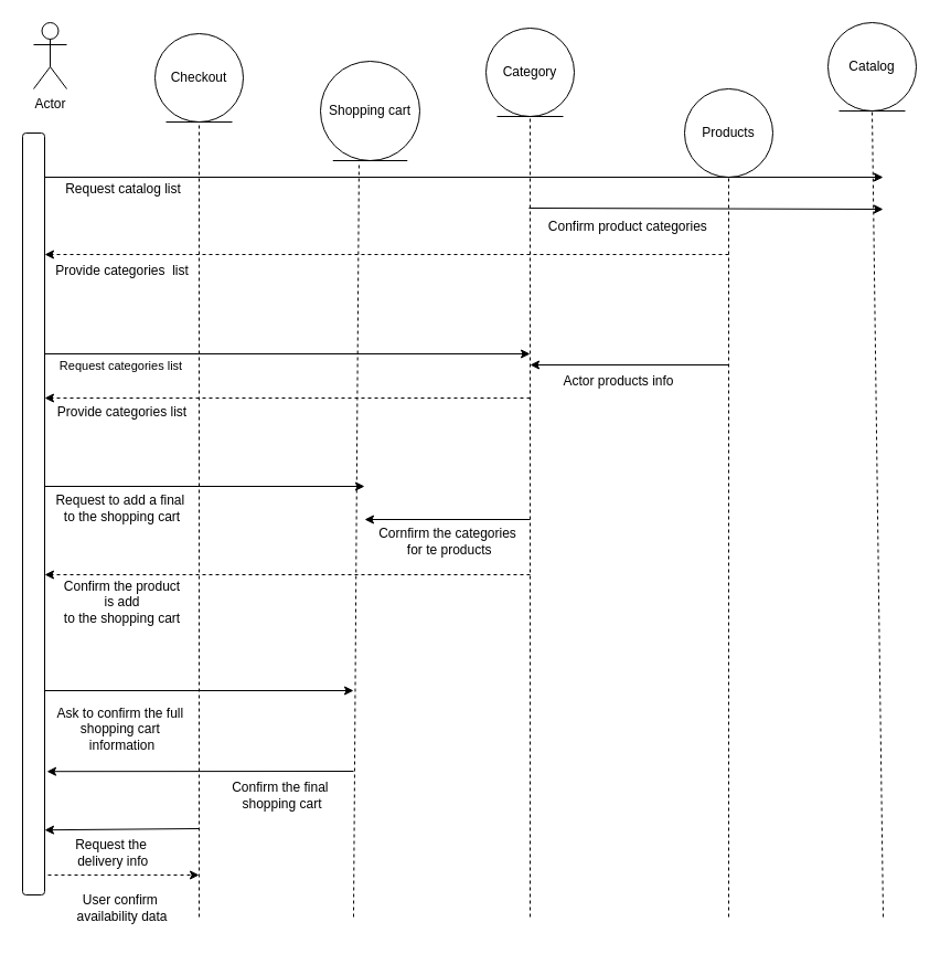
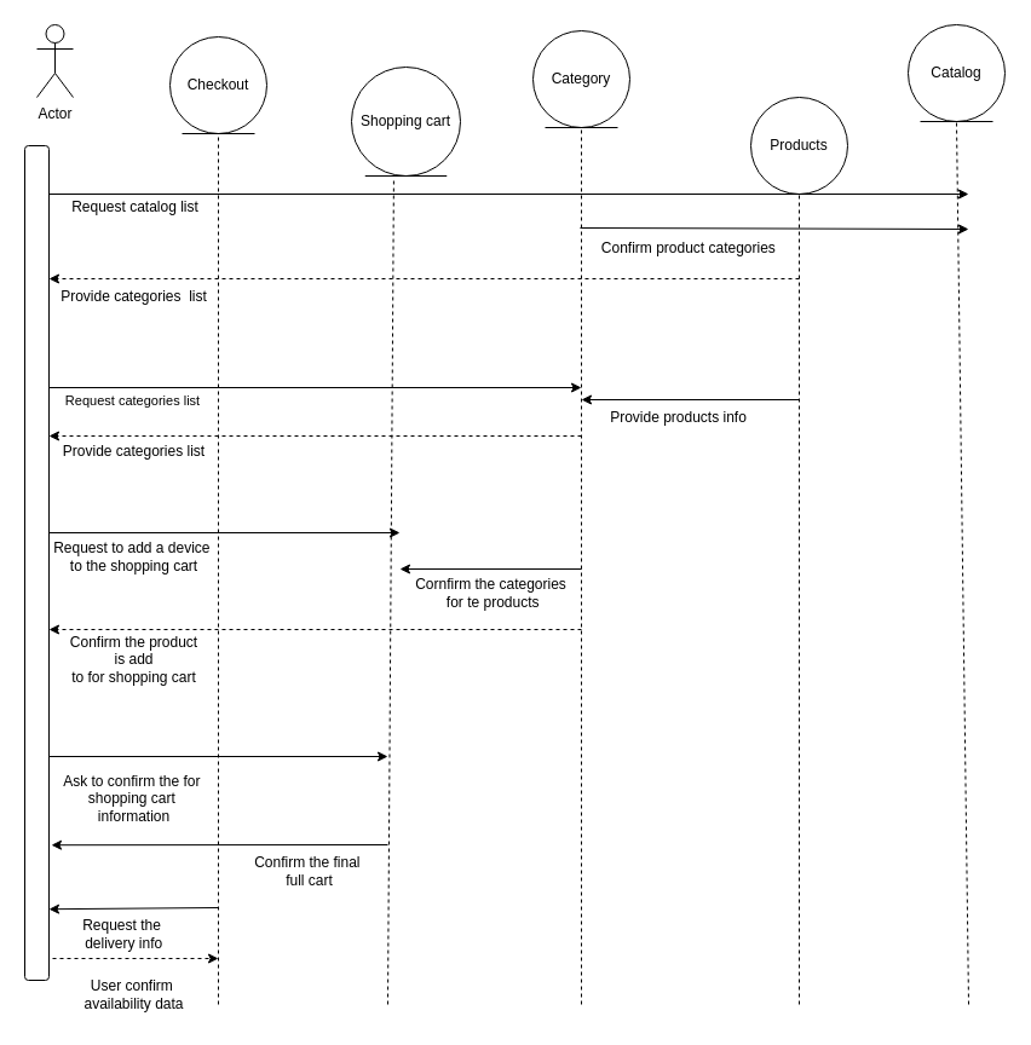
- <mxCell id="26" value="Actor products info" style="text;html=1;align=center;verticalAlign=middle;resizable=0;points=[];autosize=1;strokeColor=none;fillColor=none;" vertex="1" parent="1"><mxGeometry x="490" y="330" width="140" height="30" as="geometry" /></mxCell>
+ <mxCell id="26" value="Provide products info" style="text;html=1;align=center;verticalAlign=middle;resizable=0;points=[];autosize=1;strokeColor=none;fillColor=none;" vertex="1" parent="1"><mxGeometry x="490" y="330" width="140" height="30" as="geometry" /></mxCell>
- <mxCell id="31" value="Request to add a final&amp;nbsp;&lt;div&gt;to the shopping cart&lt;/div&gt;" style="text;html=1;align=center;verticalAlign=middle;resizable=0;points=[];autosize=1;strokeColor=none;fillColor=none;" vertex="1" parent="1"><mxGeometry x="30" y="440" width="160" height="40" as="geometry" /></mxCell>
+ <mxCell id="31" value="Request to add a device&amp;nbsp;&lt;div&gt;to the shopping cart&lt;/div&gt;" style="text;html=1;align=center;verticalAlign=middle;resizable=0;points=[];autosize=1;strokeColor=none;fillColor=none;" vertex="1" parent="1"><mxGeometry x="30" y="440" width="160" height="40" as="geometry" /></mxCell>
- <mxCell id="32" value="Confirm the product&lt;div&gt;&amp;nbsp;is add&amp;nbsp;&lt;div&gt;to the shopping cart&lt;/div&gt;&lt;/div&gt;" style="text;html=1;align=center;verticalAlign=middle;resizable=0;points=[];autosize=1;strokeColor=none;fillColor=none;" vertex="1" parent="1"><mxGeometry x="45" y="515" width="130" height="60" as="geometry" /></mxCell>
+ <mxCell id="32" value="Confirm the product&lt;div&gt;&amp;nbsp;is add&amp;nbsp;&lt;div&gt;to for shopping cart&lt;/div&gt;&lt;/div&gt;" style="text;html=1;align=center;verticalAlign=middle;resizable=0;points=[];autosize=1;strokeColor=none;fillColor=none;" vertex="1" parent="1"><mxGeometry x="45" y="515" width="130" height="60" as="geometry" /></mxCell>
- <mxCell id="38" value="Ask to confirm the full&amp;nbsp;&lt;div&gt;shopping cart&amp;nbsp;&lt;/div&gt;&lt;div&gt;information&lt;/div&gt;" style="text;html=1;align=center;verticalAlign=middle;resizable=0;points=[];autosize=1;strokeColor=none;fillColor=none;" vertex="1" parent="1"><mxGeometry x="40" y="630" width="140" height="60" as="geometry" /></mxCell>
+ <mxCell id="38" value="Ask to confirm the for&amp;nbsp;&lt;div&gt;shopping cart&amp;nbsp;&lt;/div&gt;&lt;div&gt;information&lt;/div&gt;" style="text;html=1;align=center;verticalAlign=middle;resizable=0;points=[];autosize=1;strokeColor=none;fillColor=none;" vertex="1" parent="1"><mxGeometry x="40" y="630" width="140" height="60" as="geometry" /></mxCell>
- <mxCell id="40" value="Confirm the final&amp;nbsp;&lt;div&gt;shopping cart&lt;/div&gt;" style="text;html=1;align=center;verticalAlign=middle;resizable=0;points=[];autosize=1;strokeColor=none;fillColor=none;" vertex="1" parent="1"><mxGeometry x="200" y="700" width="110" height="40" as="geometry" /></mxCell>
+ <mxCell id="40" value="Confirm the final&amp;nbsp;&lt;div&gt;full cart&lt;/div&gt;" style="text;html=1;align=center;verticalAlign=middle;resizable=0;points=[];autosize=1;strokeColor=none;fillColor=none;" vertex="1" parent="1"><mxGeometry x="200" y="700" width="110" height="40" as="geometry" /></mxCell>
